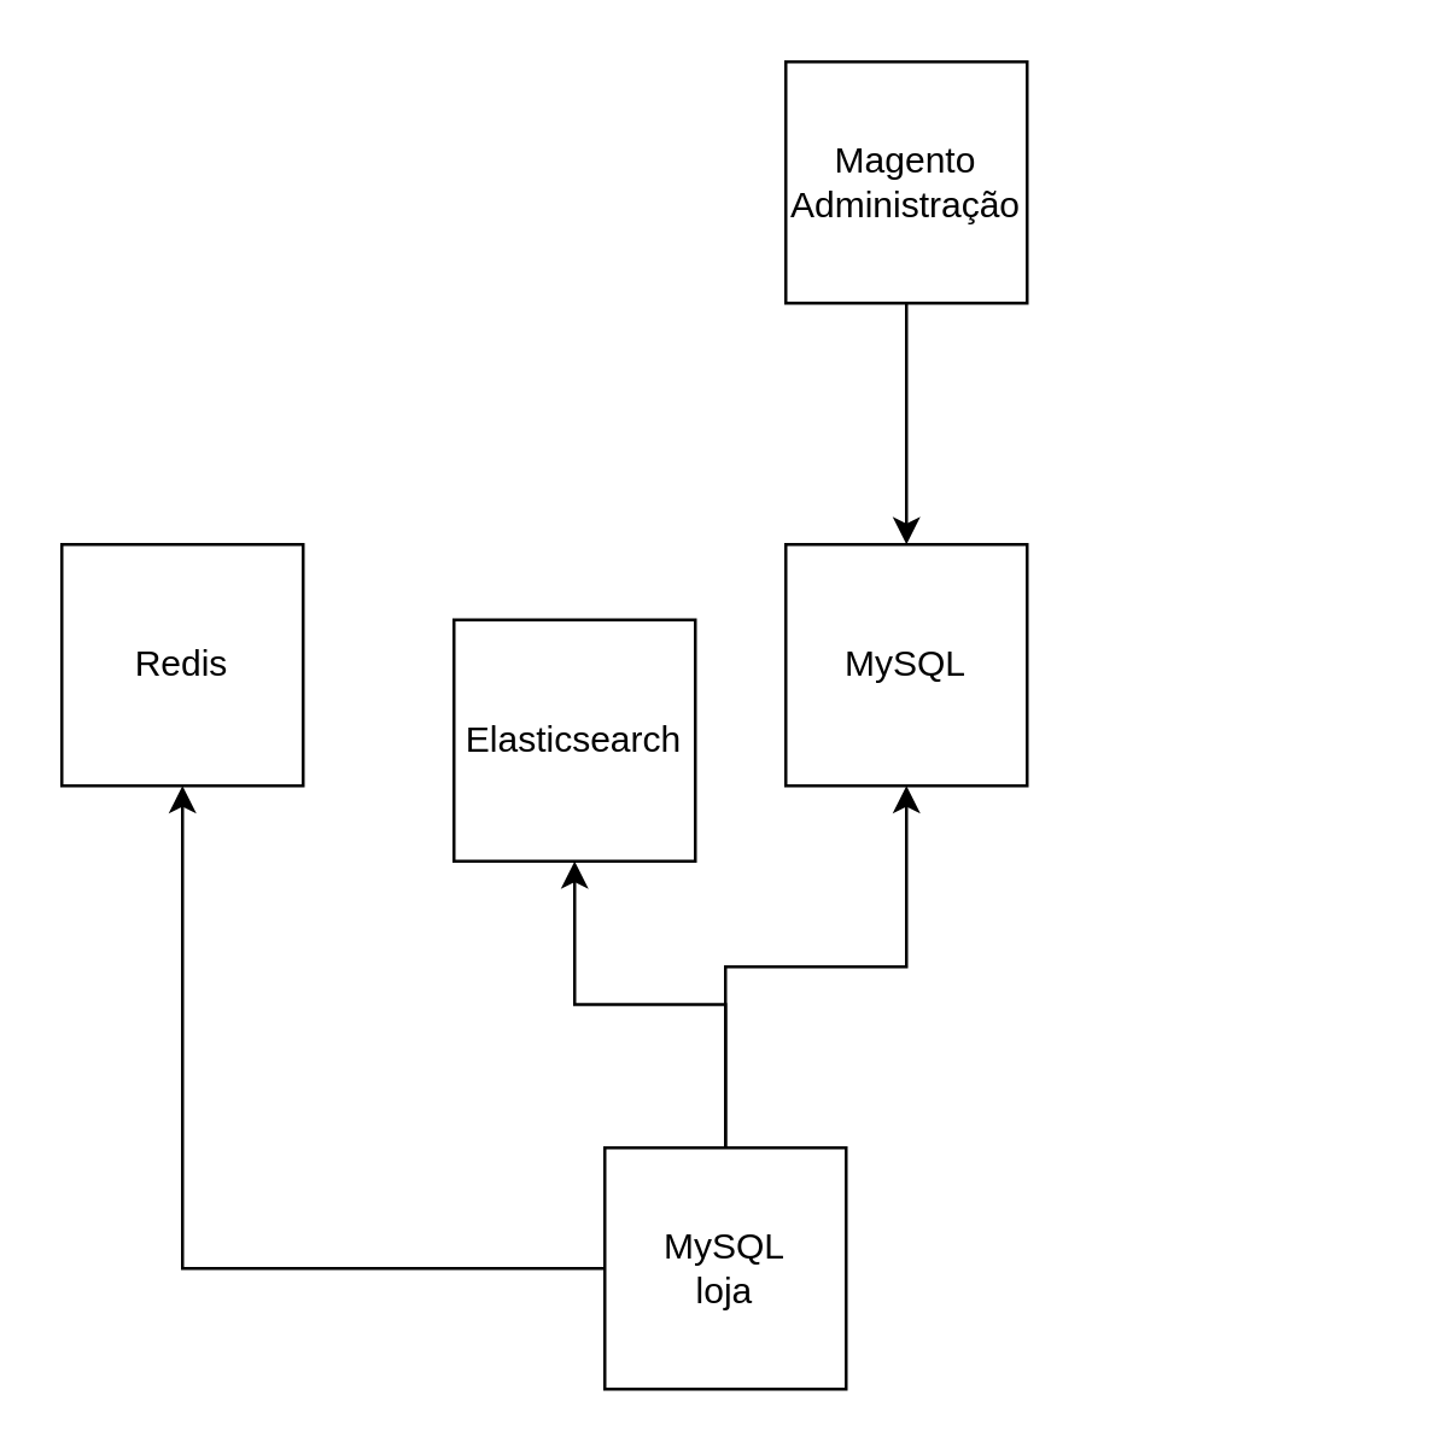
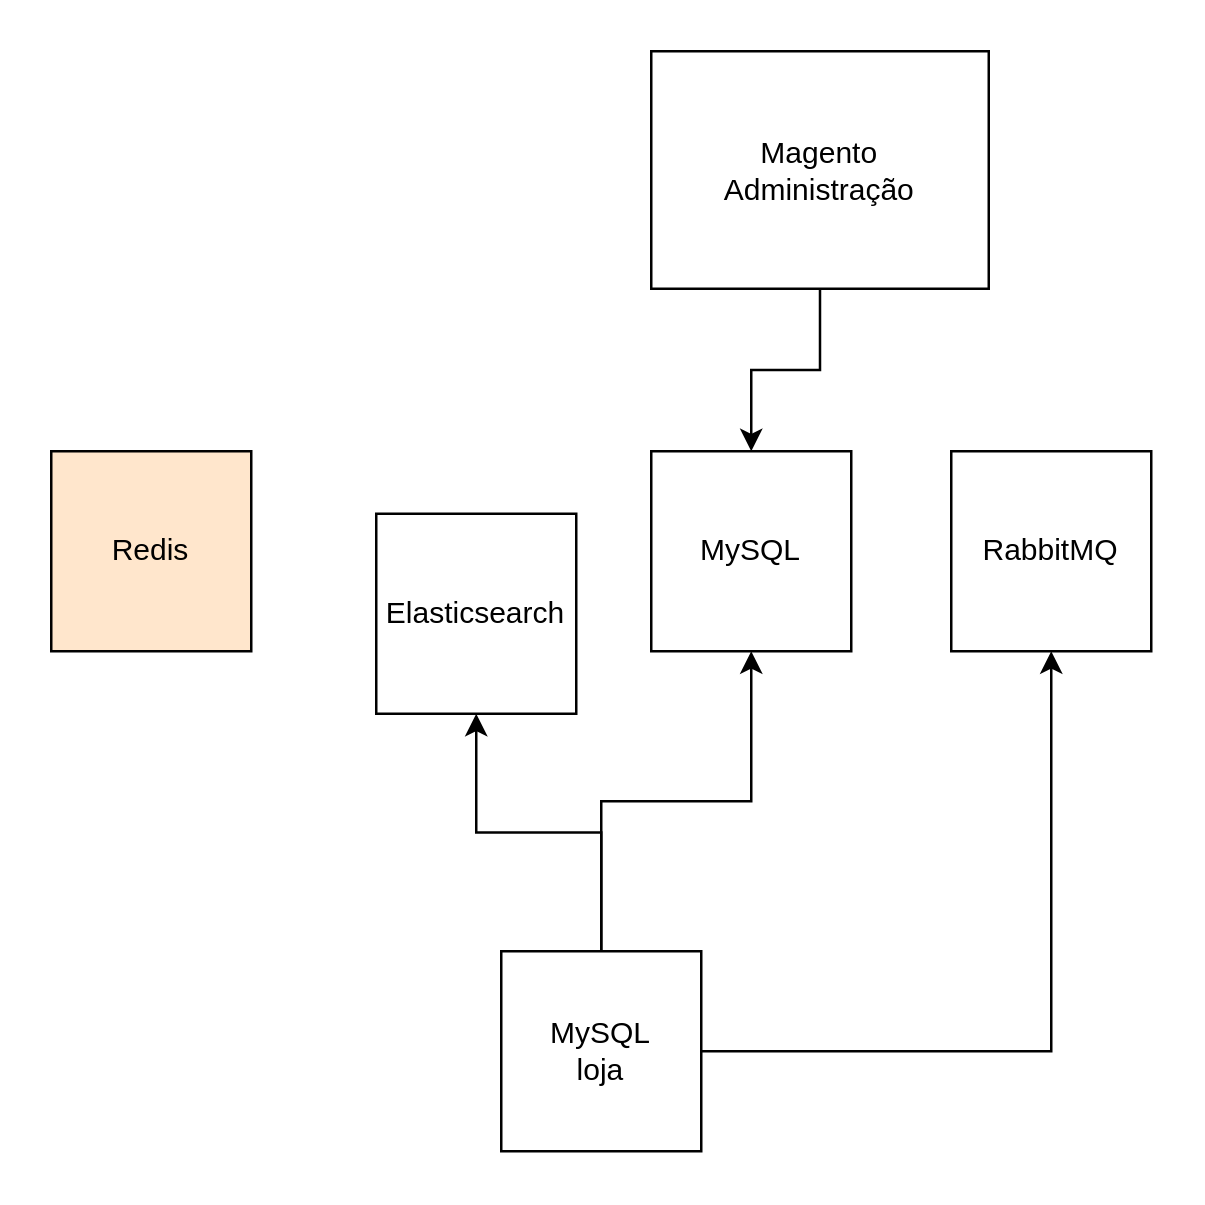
- <mxCell id="12" value="Magento&lt;div&gt;Administração&lt;/div&gt;" style="whiteSpace=wrap;html=1;aspect=fixed;" vertex="1" parent="1"><mxGeometry x="260" y="20" width="80" height="80" as="geometry" /></mxCell>
+ <mxCell id="12" value="Magento&lt;div&gt;Administração&lt;/div&gt;" style="whiteSpace=wrap;html=1;aspect=fixed;" vertex="1" parent="1"><mxGeometry x="260" y="20" width="135" height="95" as="geometry" /></mxCell>
- <mxCell id="8" value="Redis" style="whiteSpace=wrap;html=1;aspect=fixed;" vertex="1" parent="1"><mxGeometry x="20" y="180" width="80" height="80" as="geometry" /></mxCell>
+ <mxCell id="8" value="Redis" style="whiteSpace=wrap;html=1;aspect=fixed;fillColor=#ffe6cc;" vertex="1" parent="1"><mxGeometry x="20" y="180" width="80" height="80" as="geometry" /></mxCell>
+ <mxCell id="9" value="RabbitMQ" style="whiteSpace=wrap;html=1;aspect=fixed;" vertex="1" parent="1"><mxGeometry x="380" y="180" width="80" height="80" as="geometry" /></mxCell>
- <mxCell id="2" style="edgeStyle=orthogonalEdgeStyle;rounded=0;orthogonalLoop=1;jettySize=auto;html=1;entryX=0.5;entryY=1;entryDx=0;entryDy=0;" edge="1" parent="1" source="6" target="8"><mxGeometry relative="1" as="geometry" /></mxCell>
+ <mxCell id="4" style="edgeStyle=orthogonalEdgeStyle;rounded=0;orthogonalLoop=1;jettySize=auto;html=1;entryX=0.5;entryY=1;entryDx=0;entryDy=0;" edge="1" parent="1" source="6" target="9"><mxGeometry relative="1" as="geometry" /></mxCell>
